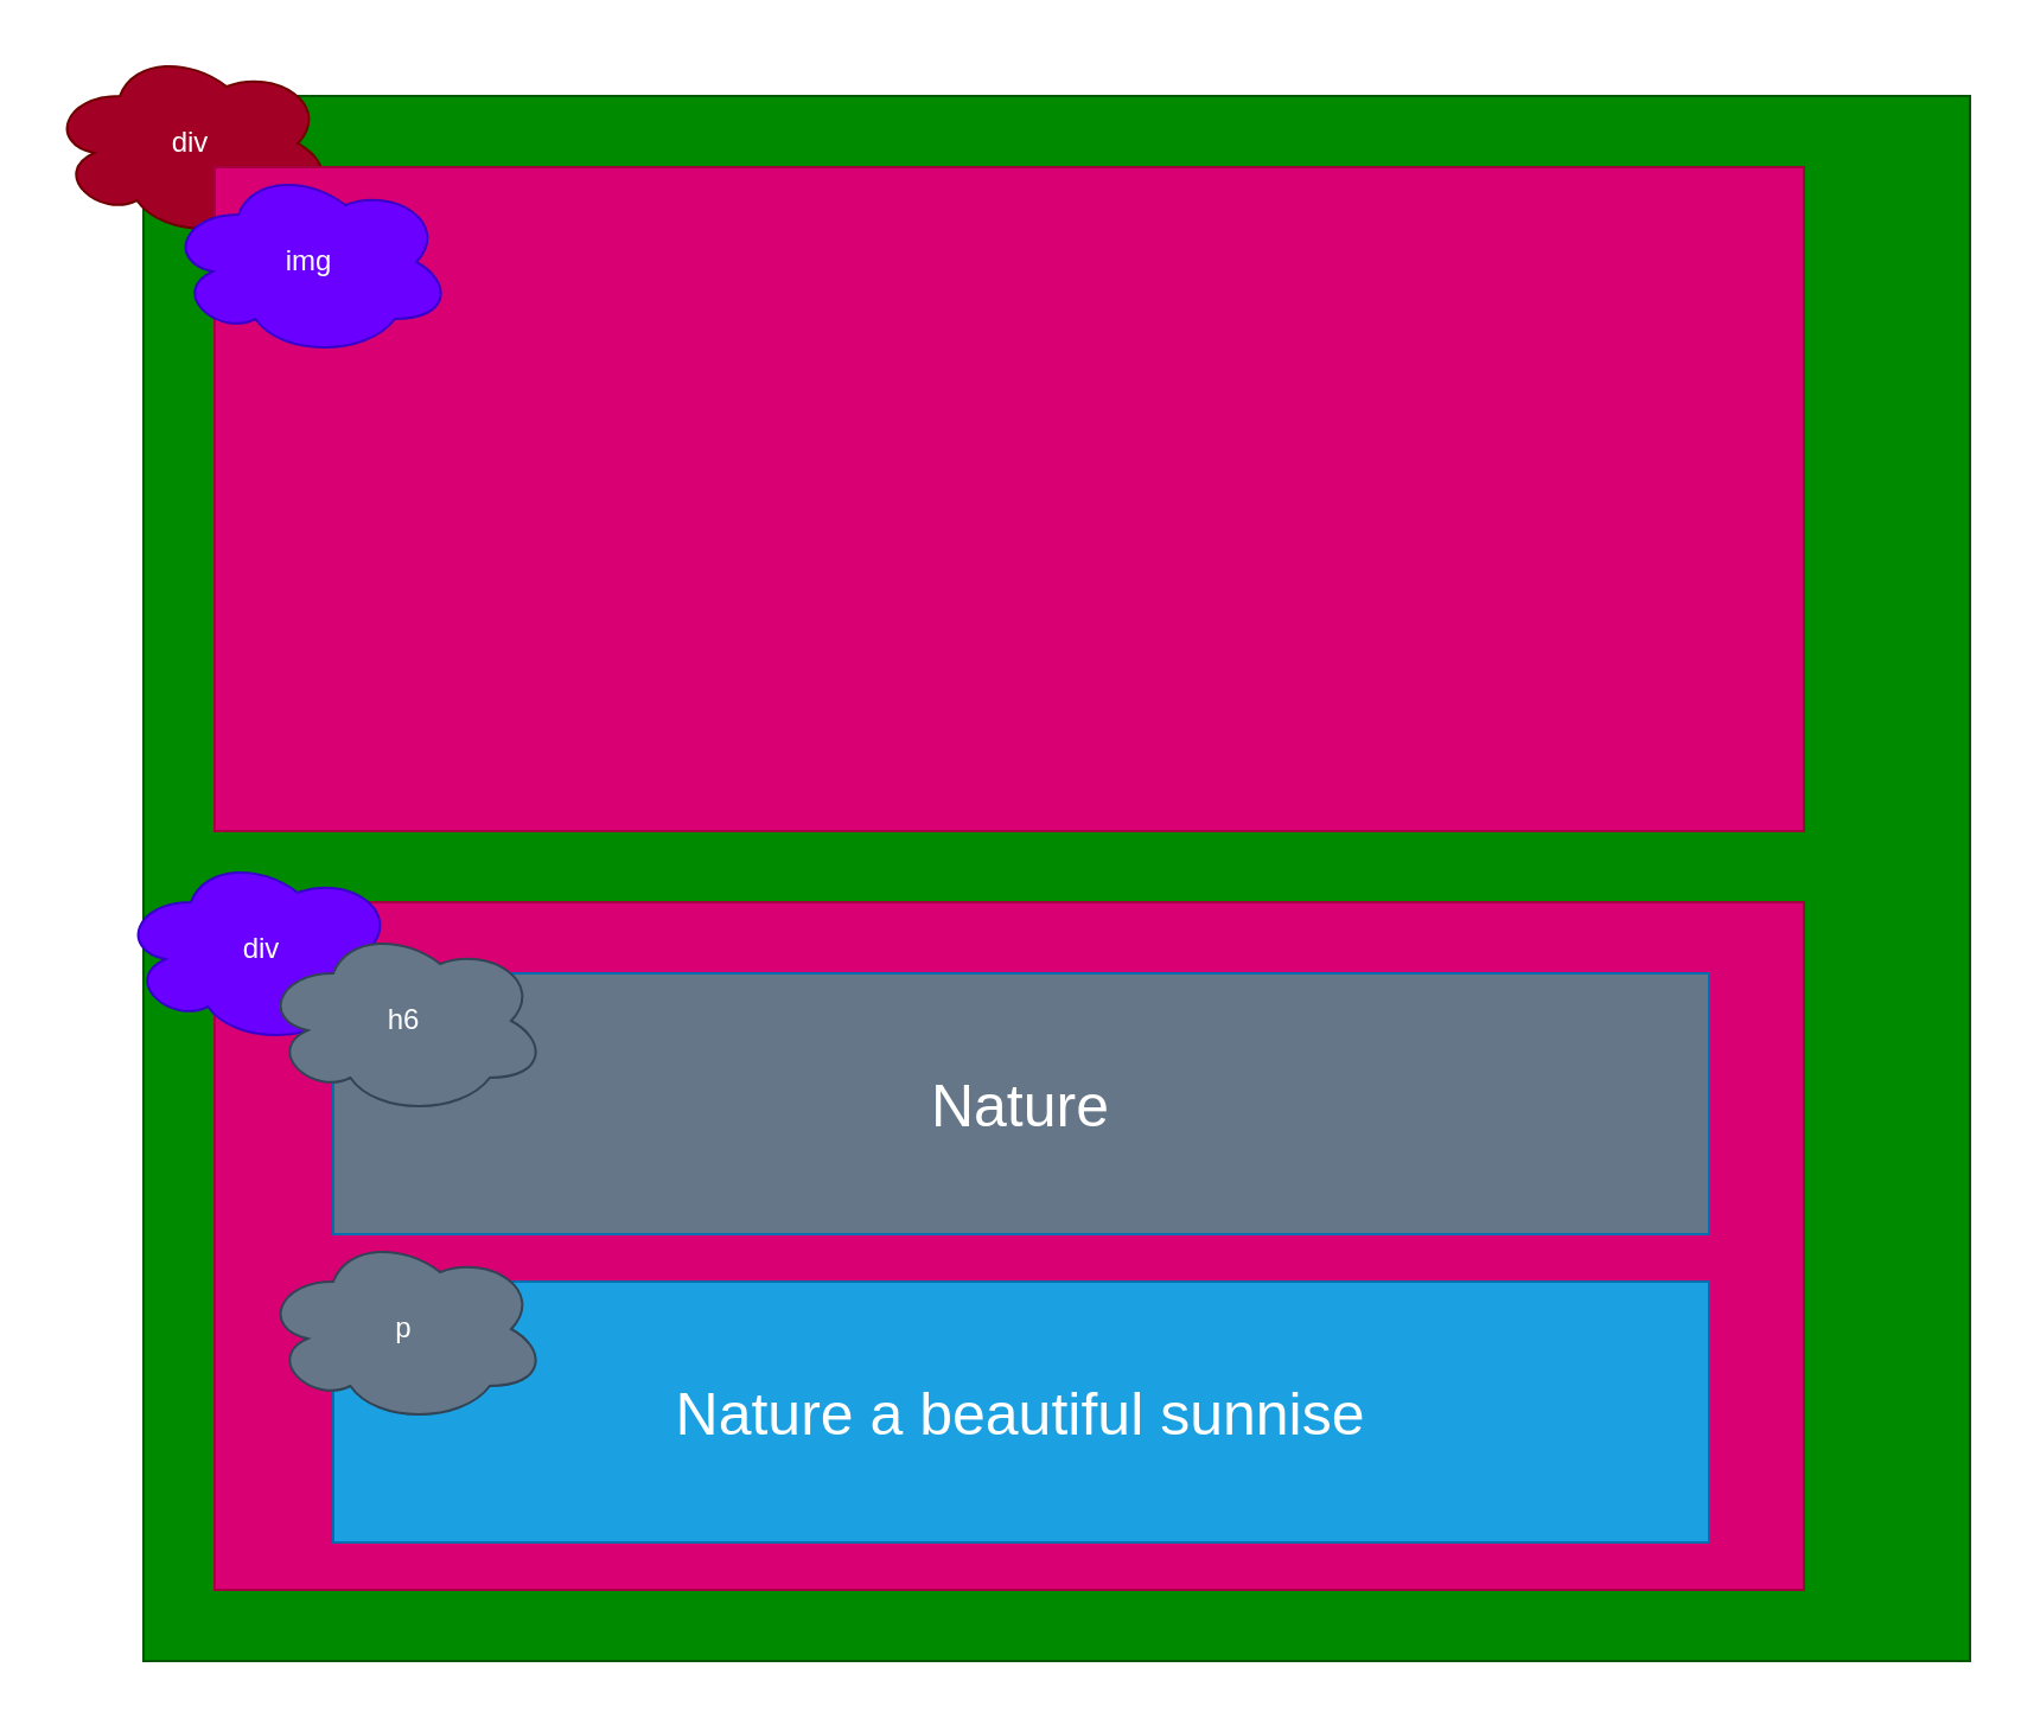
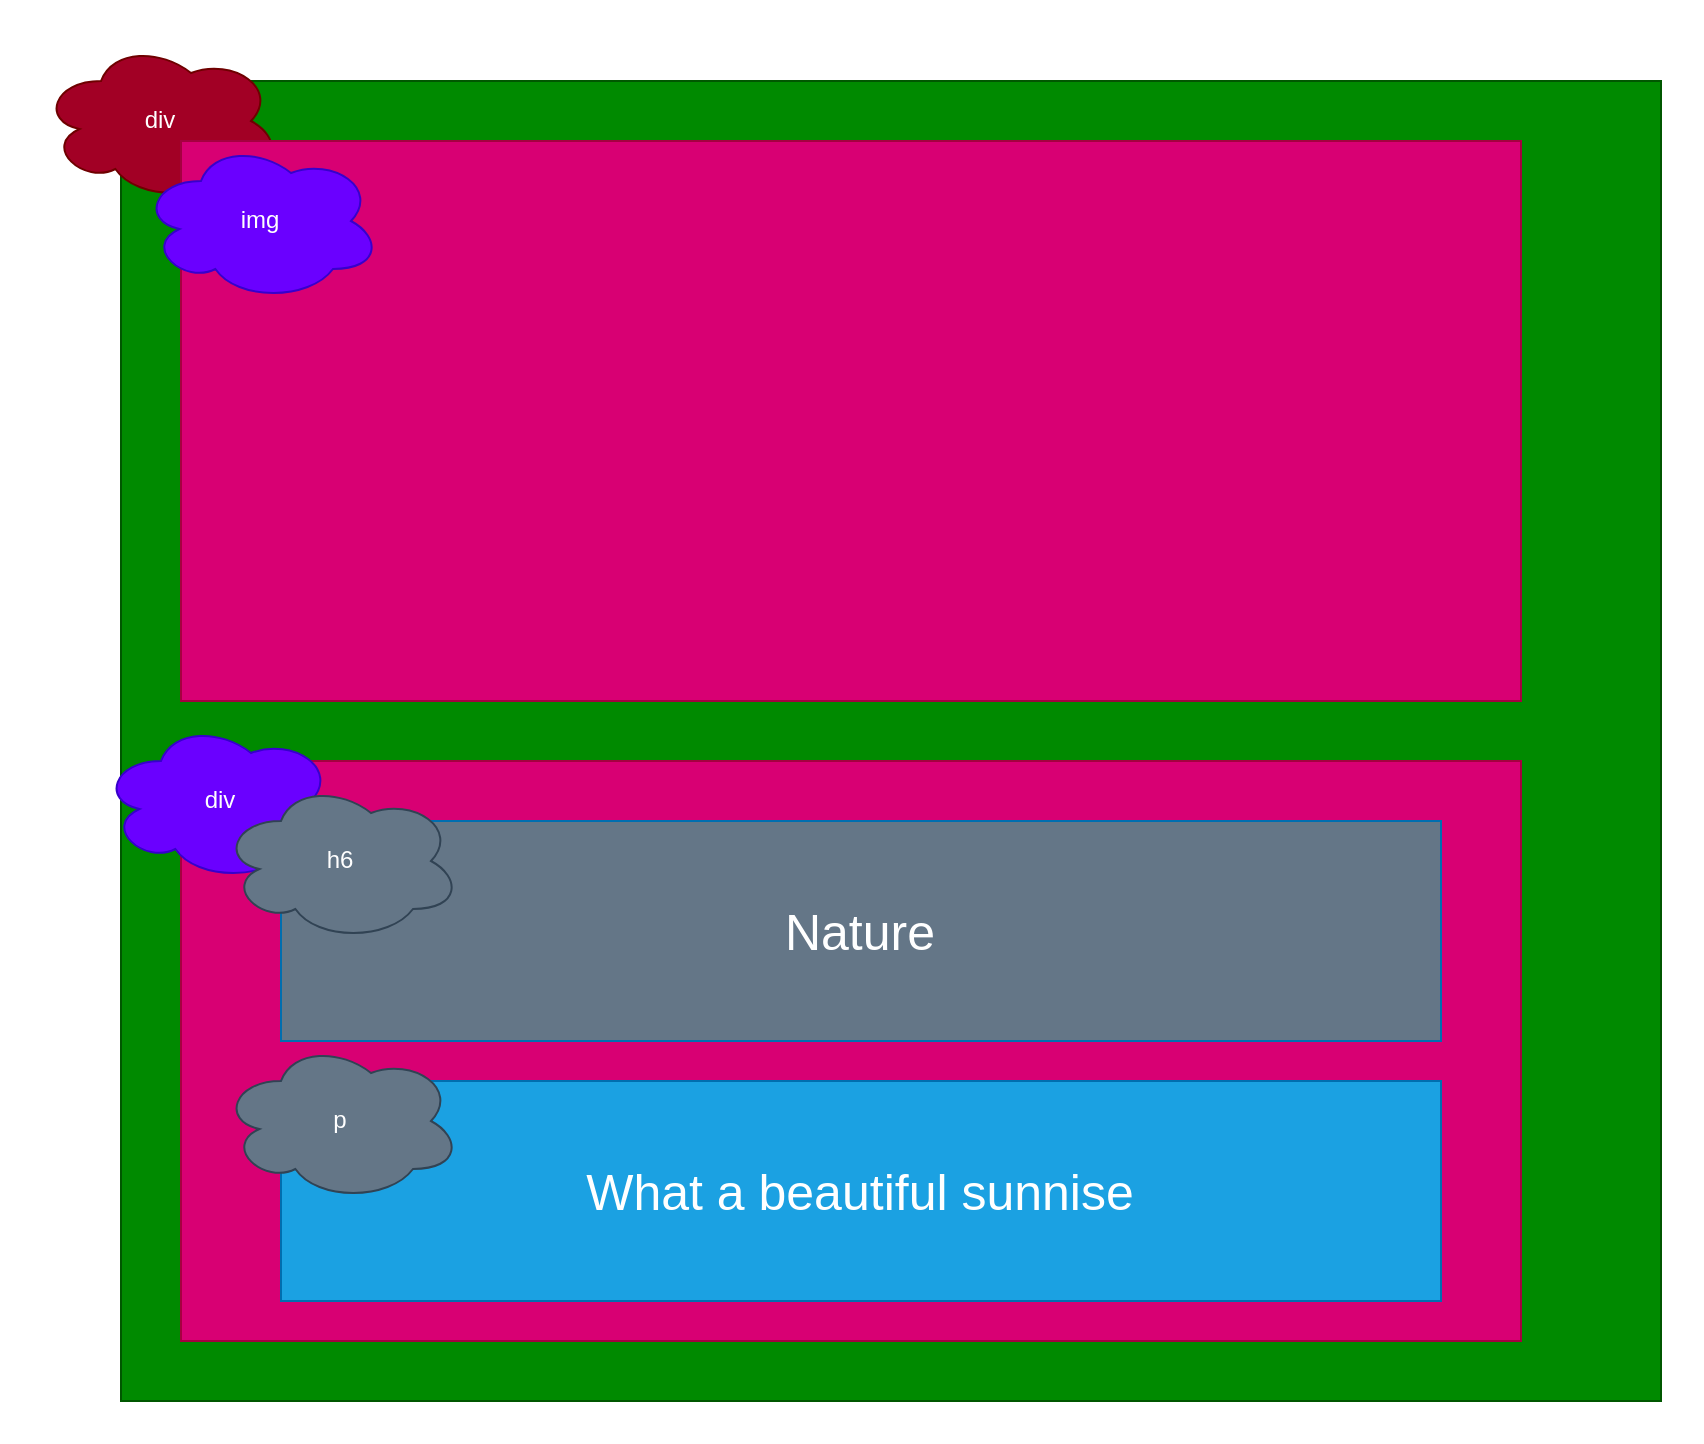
- <mxCell id="10" value="&lt;font style=&quot;font-size: 25px;&quot;&gt;Nature a beautiful sunnise&lt;/font&gt;" style="rounded=0;whiteSpace=wrap;html=1;fillColor=#1ba1e2;fontColor=#ffffff;strokeColor=#006EAF;" vertex="1" parent="1"><mxGeometry x="140" y="540" width="580" height="110" as="geometry" /></mxCell>
+ <mxCell id="10" value="&lt;font style=&quot;font-size: 25px;&quot;&gt;What a beautiful sunnise&lt;/font&gt;" style="rounded=0;whiteSpace=wrap;html=1;fillColor=#1ba1e2;fontColor=#ffffff;strokeColor=#006EAF;" vertex="1" parent="1"><mxGeometry x="140" y="540" width="580" height="110" as="geometry" /></mxCell>
